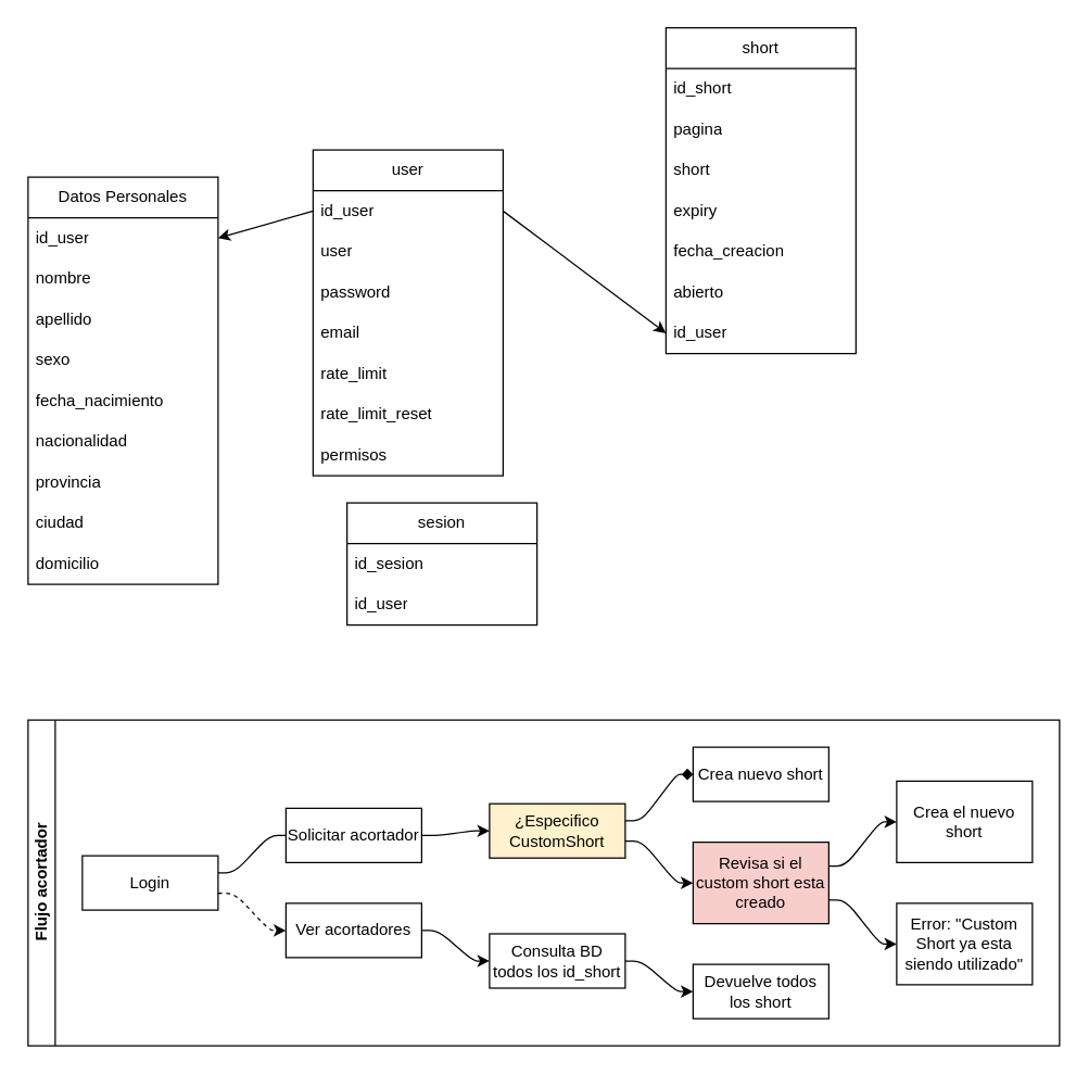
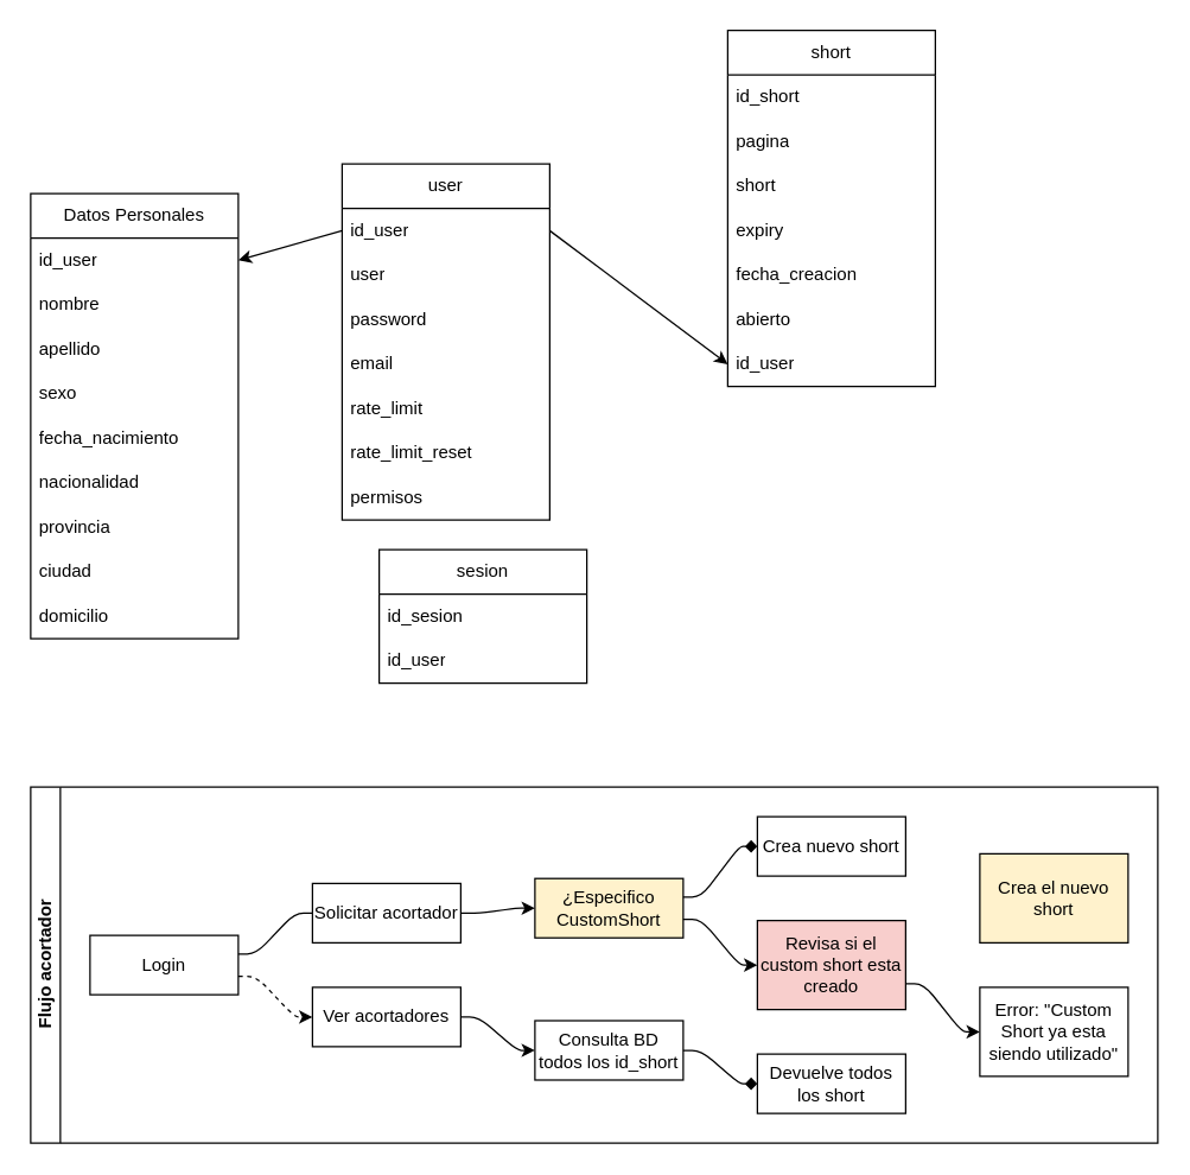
- <mxCell id="47" value="Crea el nuevo short" style="whiteSpace=wrap;html=1;" parent="30" vertex="1"><mxGeometry x="640" y="45" width="100" height="60" as="geometry" /></mxCell>
+ <mxCell id="47" value="Crea el nuevo short" style="whiteSpace=wrap;html=1;fillColor=#fff2cc;" parent="30" vertex="1"><mxGeometry x="640" y="45" width="100" height="60" as="geometry" /></mxCell>
- <mxCell id="46" value="" style="html=1;rounded=1;curved=0;sourcePerimeterSpacing=0;targetPerimeterSpacing=0;startSize=6;endSize=6;noEdgeStyle=1;orthogonal=1;" parent="30" source="45" target="47" edge="1"><mxGeometry relative="1" as="geometry"><mxPoint x="690" y="729.167" as="sourcePoint" /><Array as="points"><mxPoint x="602" y="107.5" /><mxPoint x="628" y="75" /></Array></mxGeometry></mxCell>
- <mxCell id="42" value="" style="html=1;rounded=1;curved=0;sourcePerimeterSpacing=0;targetPerimeterSpacing=0;startSize=6;endSize=6;noEdgeStyle=1;orthogonal=1;" parent="30" source="41" target="43" edge="1"><mxGeometry relative="1" as="geometry"><mxPoint x="940" y="950" as="sourcePoint" /><Array as="points"><mxPoint x="452" y="177.5" /><mxPoint x="478" y="200" /></Array></mxGeometry></mxCell>
+ <mxCell id="42" value="" style="html=1;rounded=1;curved=0;sourcePerimeterSpacing=0;targetPerimeterSpacing=0;startSize=6;endSize=6;noEdgeStyle=1;orthogonal=1;endArrow=diamond;" parent="30" source="41" target="43" edge="1"><mxGeometry relative="1" as="geometry"><mxPoint x="940" y="950" as="sourcePoint" /><Array as="points"><mxPoint x="452" y="177.5" /><mxPoint x="478" y="200" /></Array></mxGeometry></mxCell>
